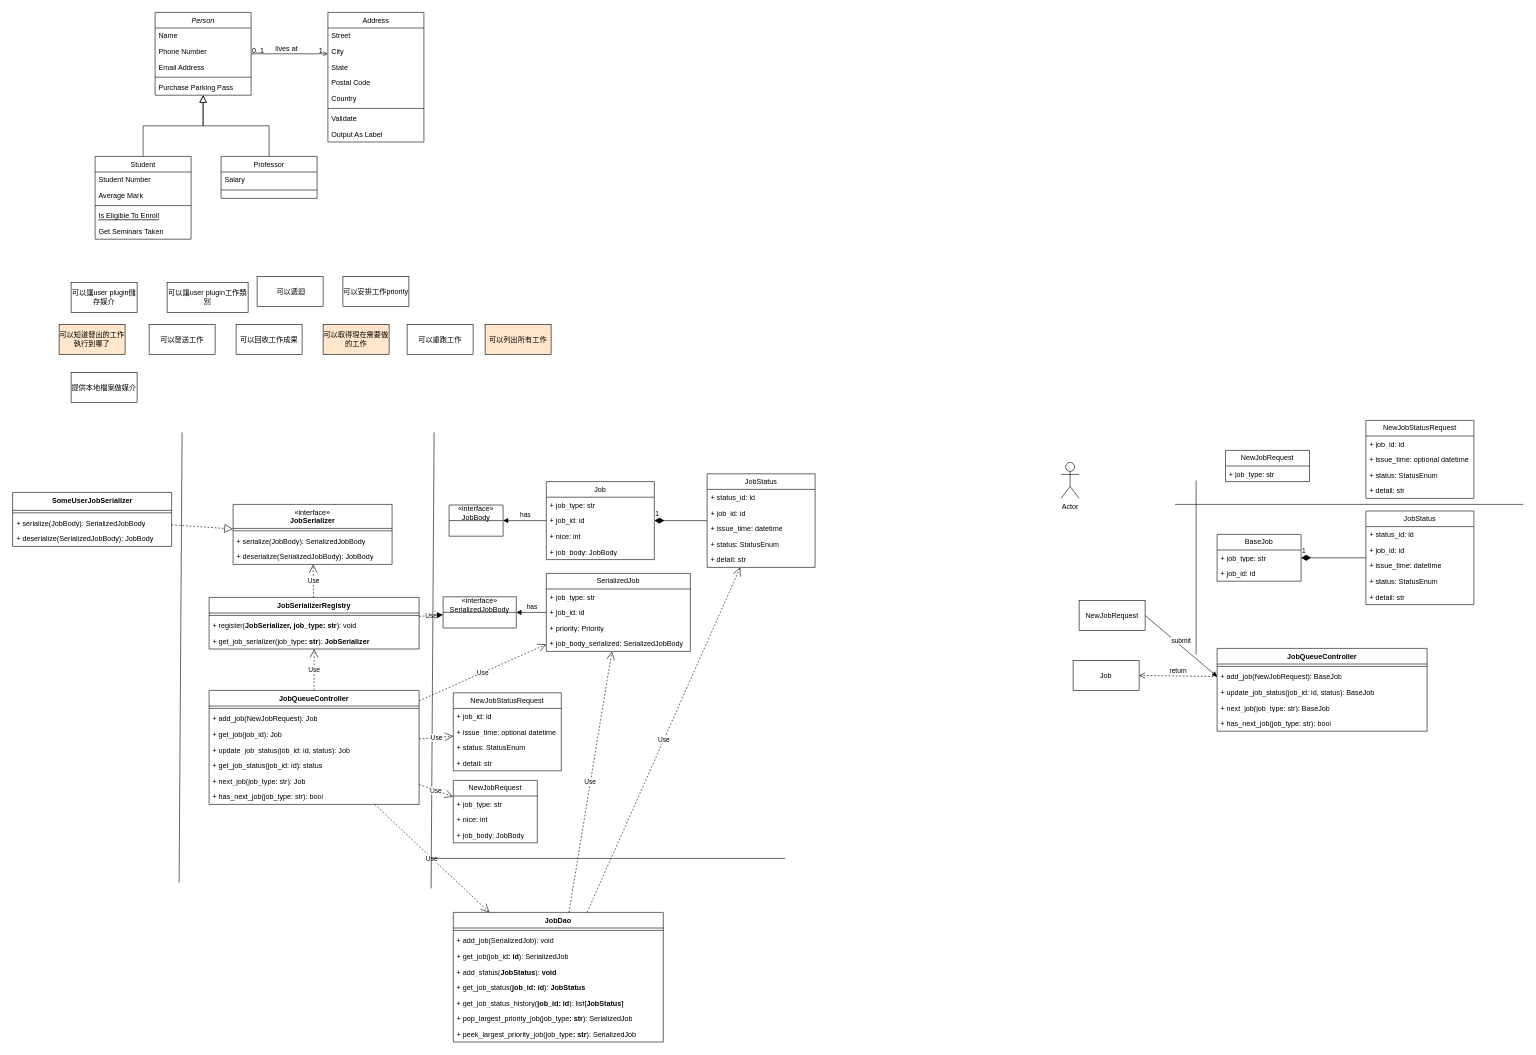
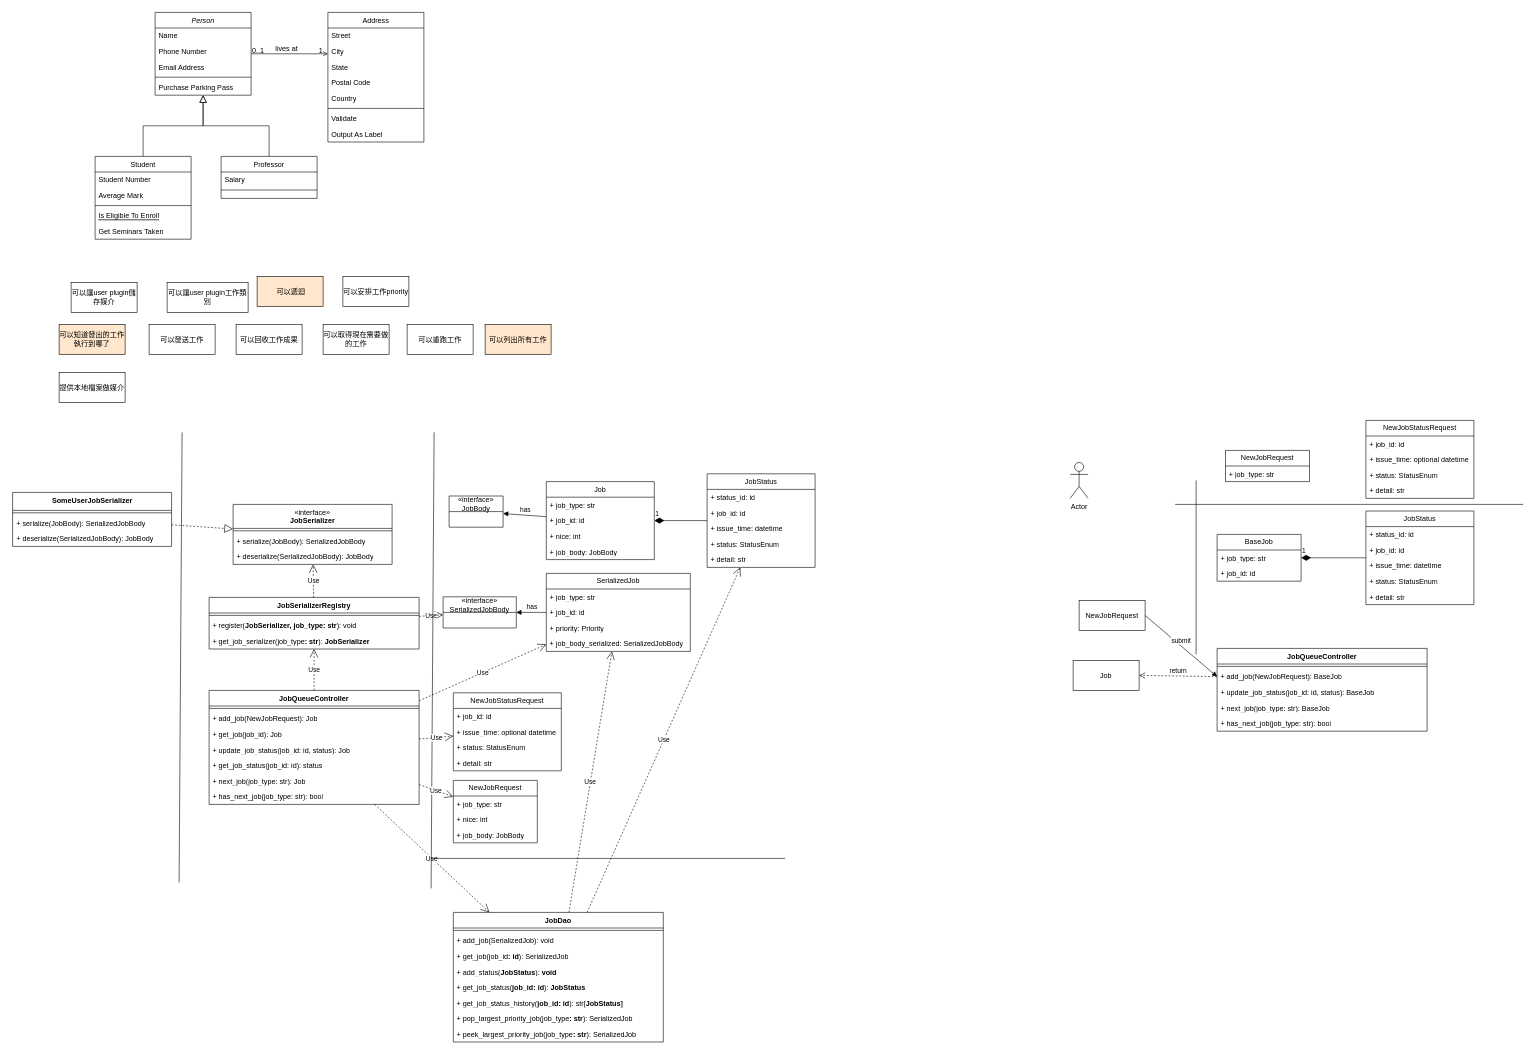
- <mxCell id="39" value="&amp;nbsp;可以遞迴" style="html=1;whiteSpace=wrap;" vertex="1" parent="1"><mxGeometry x="428" y="460" width="110" height="50" as="geometry" /></mxCell>
+ <mxCell id="39" value="&amp;nbsp;可以遞迴" style="html=1;whiteSpace=wrap;fillColor=#ffe6cc;" vertex="1" parent="1"><mxGeometry x="428" y="460" width="110" height="50" as="geometry" /></mxCell>
- <mxCell id="35" value="可以取得現在需要做的工作" style="html=1;whiteSpace=wrap;fillColor=#ffe6cc;" vertex="1" parent="1"><mxGeometry x="538" y="540" width="110" height="50" as="geometry" /></mxCell>
+ <mxCell id="35" value="可以取得現在需要做的工作" style="html=1;whiteSpace=wrap;" vertex="1" parent="1"><mxGeometry x="538" y="540" width="110" height="50" as="geometry" /></mxCell>
- <mxCell id="42" value="提供本地檔案做媒介" style="html=1;whiteSpace=wrap;" vertex="1" parent="1"><mxGeometry x="118" y="620" width="110" height="50" as="geometry" /></mxCell>
+ <mxCell id="42" value="提供本地檔案做媒介" style="html=1;whiteSpace=wrap;" vertex="1" parent="1"><mxGeometry x="98" y="620" width="110" height="50" as="geometry" /></mxCell>
- <mxCell id="51" value="Actor" style="shape=umlActor;verticalLabelPosition=bottom;verticalAlign=top;html=1;" vertex="1" parent="1"><mxGeometry x="1768" y="770" width="30" height="60" as="geometry" /></mxCell>
+ <mxCell id="51" value="Actor" style="shape=umlActor;verticalLabelPosition=bottom;verticalAlign=top;html=1;" vertex="1" parent="1"><mxGeometry x="1783" y="770" width="30" height="60" as="geometry" /></mxCell>
- <mxCell id="132" value="&lt;div&gt;«interface»&lt;span style=&quot;text-align: left;&quot;&gt;&lt;/span&gt;&lt;/div&gt;&lt;span style=&quot;text-align: left;&quot;&gt;JobBody&lt;/span&gt;" style="swimlane;fontStyle=0;childLayout=stackLayout;horizontal=1;startSize=26;fillColor=none;horizontalStack=0;resizeParent=1;resizeParentMax=0;resizeLast=0;collapsible=1;marginBottom=0;whiteSpace=wrap;html=1;" vertex="1" parent="1"><mxGeometry x="748" y="841" width="90" height="52" as="geometry" /></mxCell>
+ <mxCell id="132" value="&lt;div&gt;«interface»&lt;span style=&quot;text-align: left;&quot;&gt;&lt;/span&gt;&lt;/div&gt;&lt;span style=&quot;text-align: left;&quot;&gt;JobBody&lt;/span&gt;" style="swimlane;fontStyle=0;childLayout=stackLayout;horizontal=1;startSize=26;fillColor=none;horizontalStack=0;resizeParent=1;resizeParentMax=0;resizeLast=0;collapsible=1;marginBottom=0;whiteSpace=wrap;html=1;" vertex="1" parent="1"><mxGeometry x="748" y="826" width="90" height="52" as="geometry" /></mxCell>
- <mxCell id="136" value="Use" style="endArrow=classic;endSize=12;dashed=1;html=1;rounded=0;" edge="1" parent="1" source="107" target="133"><mxGeometry width="160" relative="1" as="geometry"><mxPoint x="718" y="980" as="sourcePoint" /><mxPoint x="878" y="980" as="targetPoint" /></mxGeometry></mxCell>
+ <mxCell id="136" value="Use" style="endArrow=open;endSize=12;dashed=1;html=1;rounded=0;" edge="1" parent="1" source="107" target="133"><mxGeometry width="160" relative="1" as="geometry"><mxPoint x="718" y="980" as="sourcePoint" /><mxPoint x="878" y="980" as="targetPoint" /></mxGeometry></mxCell>
- <mxCell id="123" value="+ get_job_status_history(&lt;span style=&quot;font-weight: 700; text-align: center;&quot;&gt;job_id: id&lt;/span&gt;): list[&lt;span style=&quot;font-weight: 700; text-align: center;&quot;&gt;JobStatus]&lt;/span&gt;" style="text;strokeColor=none;fillColor=none;align=left;verticalAlign=top;spacingLeft=4;spacingRight=4;overflow=hidden;rotatable=0;points=[[0,0.5],[1,0.5]];portConstraint=eastwest;whiteSpace=wrap;html=1;" vertex="1" parent="117"><mxGeometry y="138" width="350" height="26" as="geometry" /></mxCell>
+ <mxCell id="123" value="+ get_job_status_history(&lt;span style=&quot;font-weight: 700; text-align: center;&quot;&gt;job_id: id&lt;/span&gt;): str[&lt;span style=&quot;font-weight: 700; text-align: center;&quot;&gt;JobStatus]&lt;/span&gt;" style="text;strokeColor=none;fillColor=none;align=left;verticalAlign=top;spacingLeft=4;spacingRight=4;overflow=hidden;rotatable=0;points=[[0,0.5],[1,0.5]];portConstraint=eastwest;whiteSpace=wrap;html=1;" vertex="1" parent="117"><mxGeometry y="138" width="350" height="26" as="geometry" /></mxCell>
